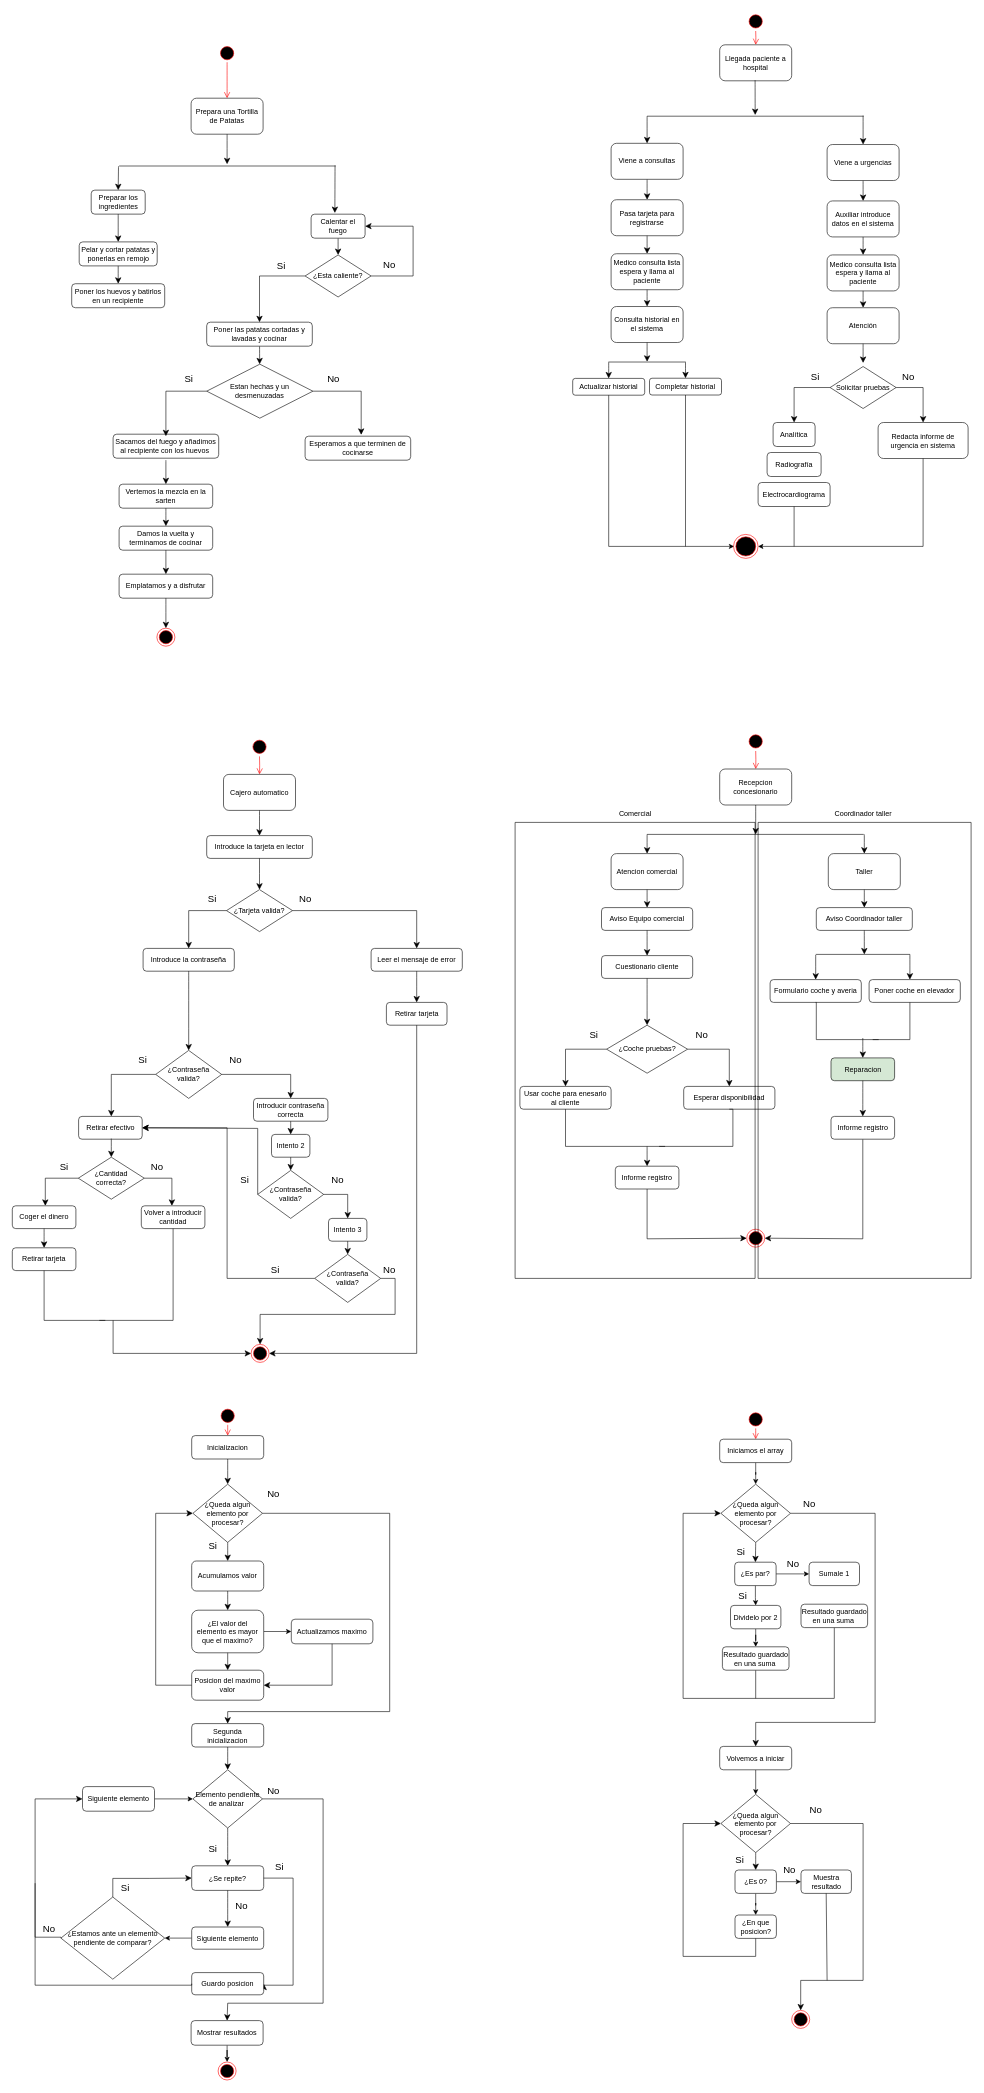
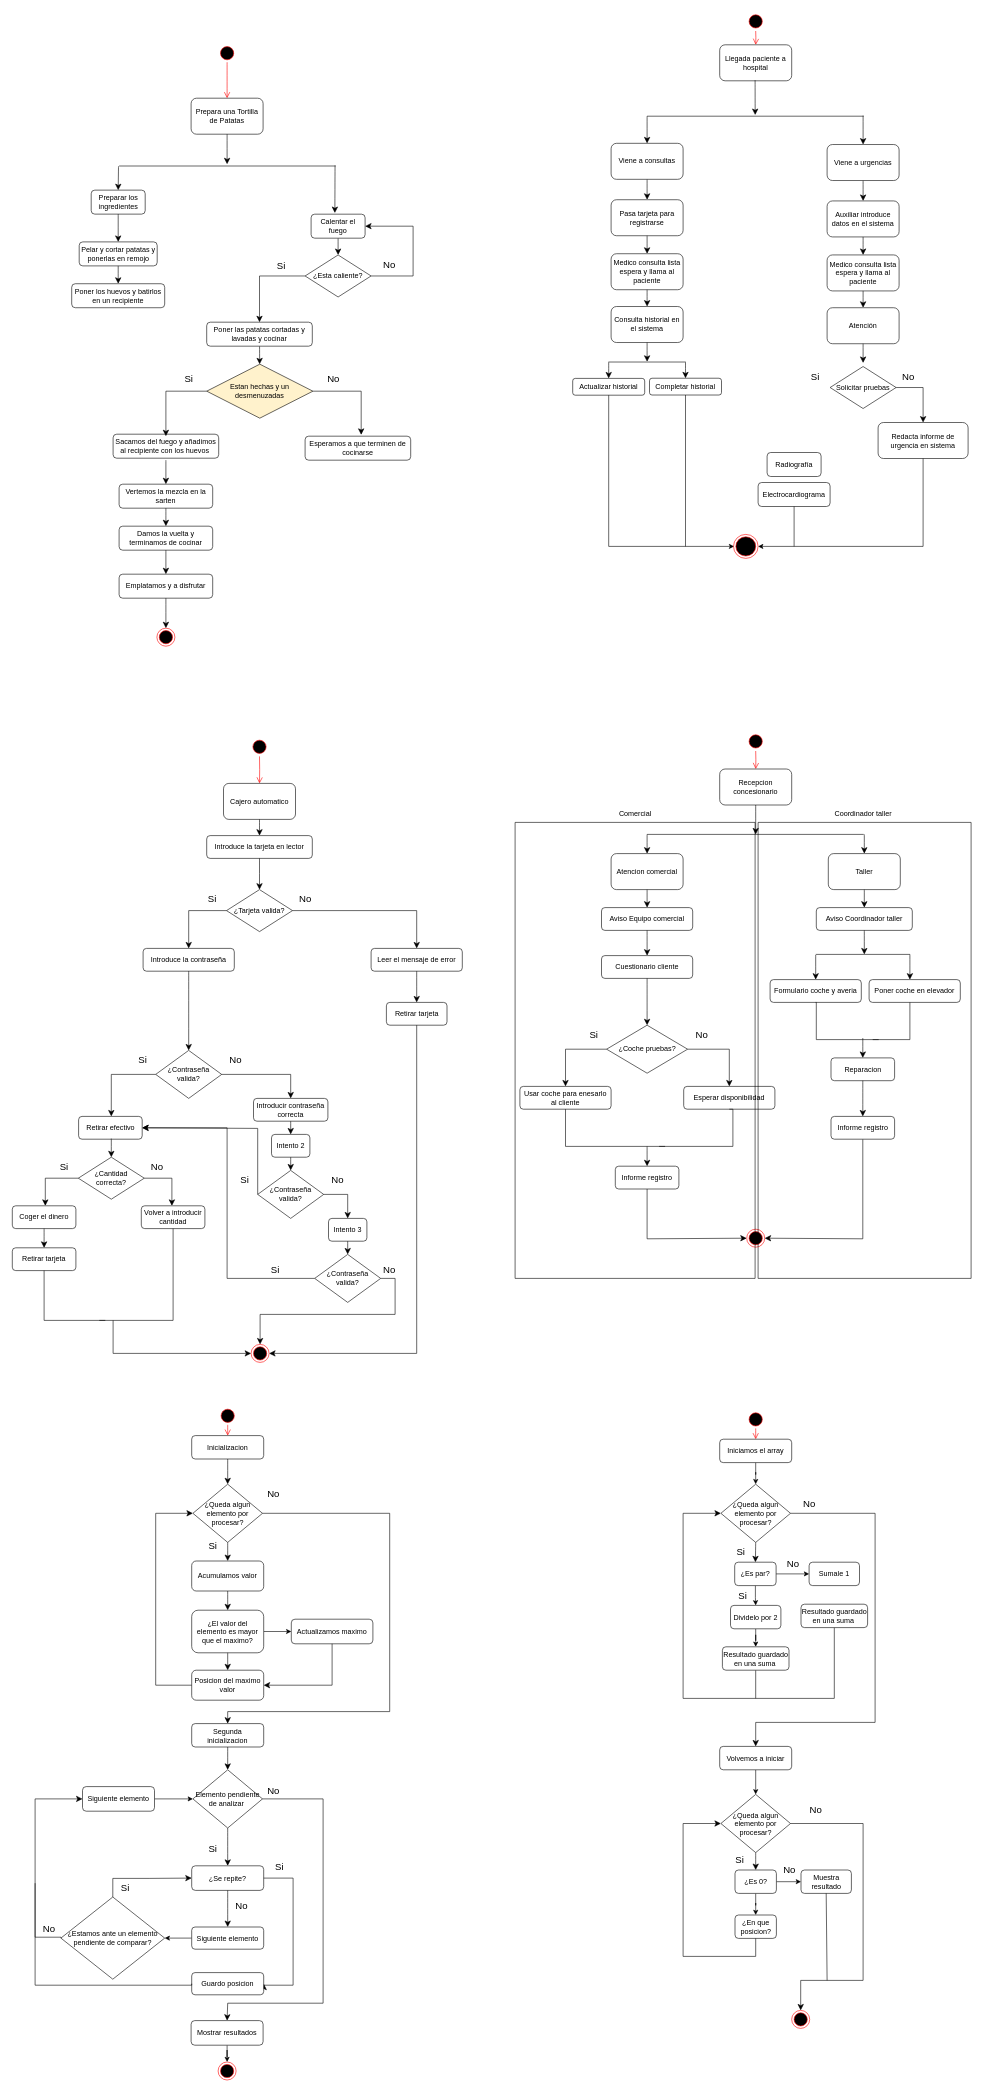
- <mxCell id="61" value="" style="edgeStyle=segmentEdgeStyle;endArrow=classic;html=1;curved=0;rounded=0;endSize=8;startSize=8;fontSize=12;exitX=0;exitY=0.5;exitDx=0;exitDy=0;entryX=0.5;entryY=0;entryDx=0;entryDy=0;" parent="1" source="60" target="65" edge="1"><mxGeometry width="50" height="50" relative="1" as="geometry"><mxPoint x="1369" y="652.21" as="sourcePoint" /><mxPoint x="1307" y="722.21" as="targetPoint" /></mxGeometry></mxCell>
- <mxCell id="21" value="Estan hechas y un desmenuzadas" style="rhombus;whiteSpace=wrap;html=1;" parent="1" vertex="1"><mxGeometry x="344" y="606.29" width="177" height="90" as="geometry" /></mxCell>
+ <mxCell id="21" value="Estan hechas y un desmenuzadas" style="rhombus;whiteSpace=wrap;html=1;fillColor=#fff2cc;" parent="1" vertex="1"><mxGeometry x="344" y="606.29" width="177" height="90" as="geometry" /></mxCell>
- <mxCell id="65" value="Analítica" style="rounded=1;whiteSpace=wrap;html=1;" parent="1" vertex="1"><mxGeometry x="1288" y="703.5" width="70" height="40" as="geometry" /></mxCell>
- <mxCell id="77" value="Cajero automatico" style="rounded=1;whiteSpace=wrap;html=1;" parent="1" vertex="1"><mxGeometry x="372" y="1290" width="120" height="60" as="geometry" /></mxCell>
+ <mxCell id="77" value="Cajero automatico" style="rounded=1;whiteSpace=wrap;html=1;" parent="1" vertex="1"><mxGeometry x="372" y="1305" width="120" height="60" as="geometry" /></mxCell>
- <mxCell id="163" value="Reparacion" style="rounded=1;whiteSpace=wrap;html=1;fillColor=#d5e8d4;" parent="1" vertex="1"><mxGeometry x="1384.5" y="1762.5" width="106" height="38" as="geometry" /></mxCell>
+ <mxCell id="163" value="Reparacion" style="rounded=1;whiteSpace=wrap;html=1;" parent="1" vertex="1"><mxGeometry x="1384.5" y="1762.5" width="106" height="38" as="geometry" /></mxCell>
